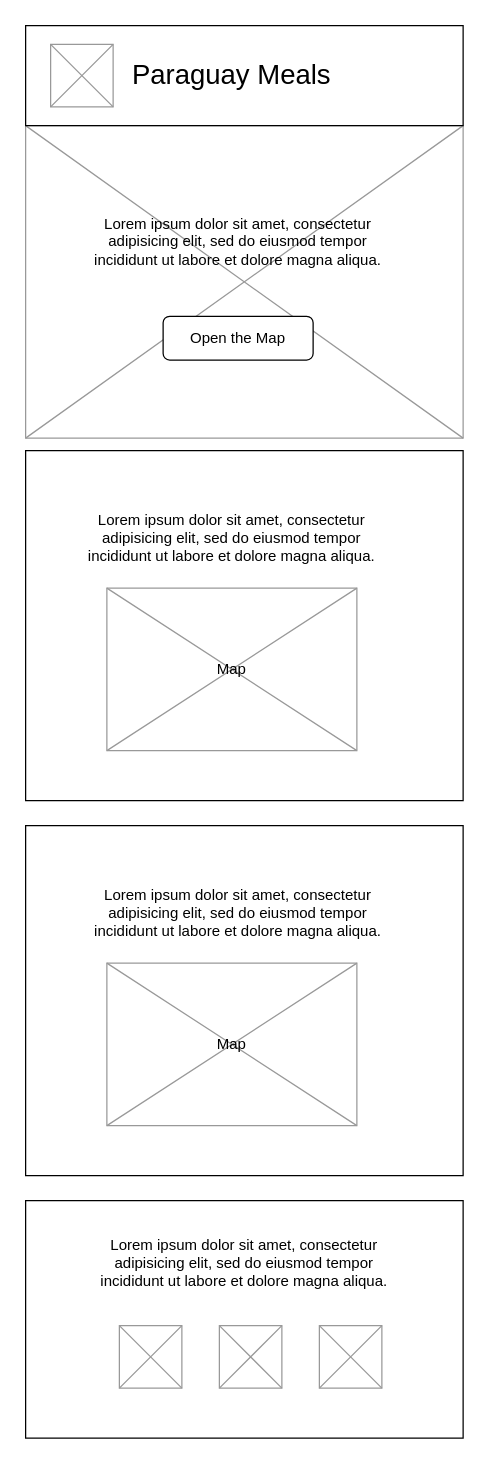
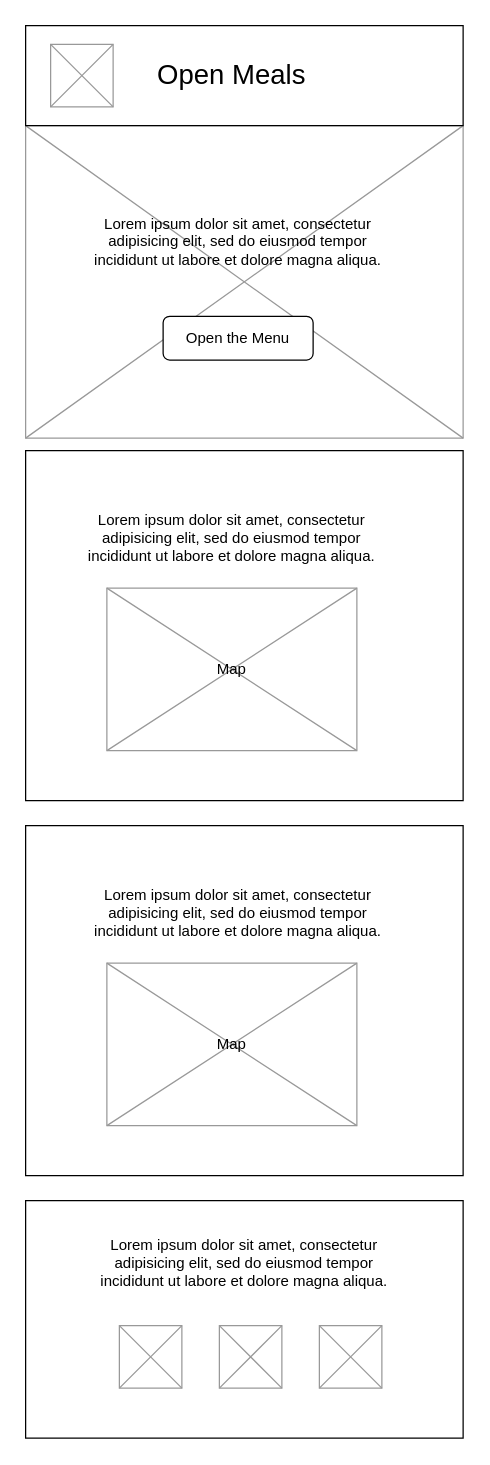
- <mxCell id="6" value="&lt;font style=&quot;font-size: 22px;&quot;&gt;Paraguay Meals&lt;/font&gt;" style="text;html=1;align=center;verticalAlign=middle;whiteSpace=wrap;rounded=0;" vertex="1" parent="1"><mxGeometry x="100" y="45" width="170" height="30" as="geometry" /></mxCell>
+ <mxCell id="6" value="&lt;font style=&quot;font-size: 22px;&quot;&gt;Open Meals&lt;/font&gt;" style="text;html=1;align=center;verticalAlign=middle;whiteSpace=wrap;rounded=0;" vertex="1" parent="1"><mxGeometry x="100" y="45" width="170" height="30" as="geometry" /></mxCell>
- <mxCell id="9" value="Open the Map" style="text;html=1;align=center;verticalAlign=middle;whiteSpace=wrap;rounded=0;movable=1;resizable=1;rotatable=1;deletable=1;editable=1;locked=0;connectable=1;" vertex="1" parent="1"><mxGeometry x="135" y="255" width="110" height="30" as="geometry" /></mxCell>
+ <mxCell id="9" value="Open the Menu" style="text;html=1;align=center;verticalAlign=middle;whiteSpace=wrap;rounded=0;movable=1;resizable=1;rotatable=1;deletable=1;editable=1;locked=0;connectable=1;" vertex="1" parent="1"><mxGeometry x="135" y="255" width="110" height="30" as="geometry" /></mxCell>
